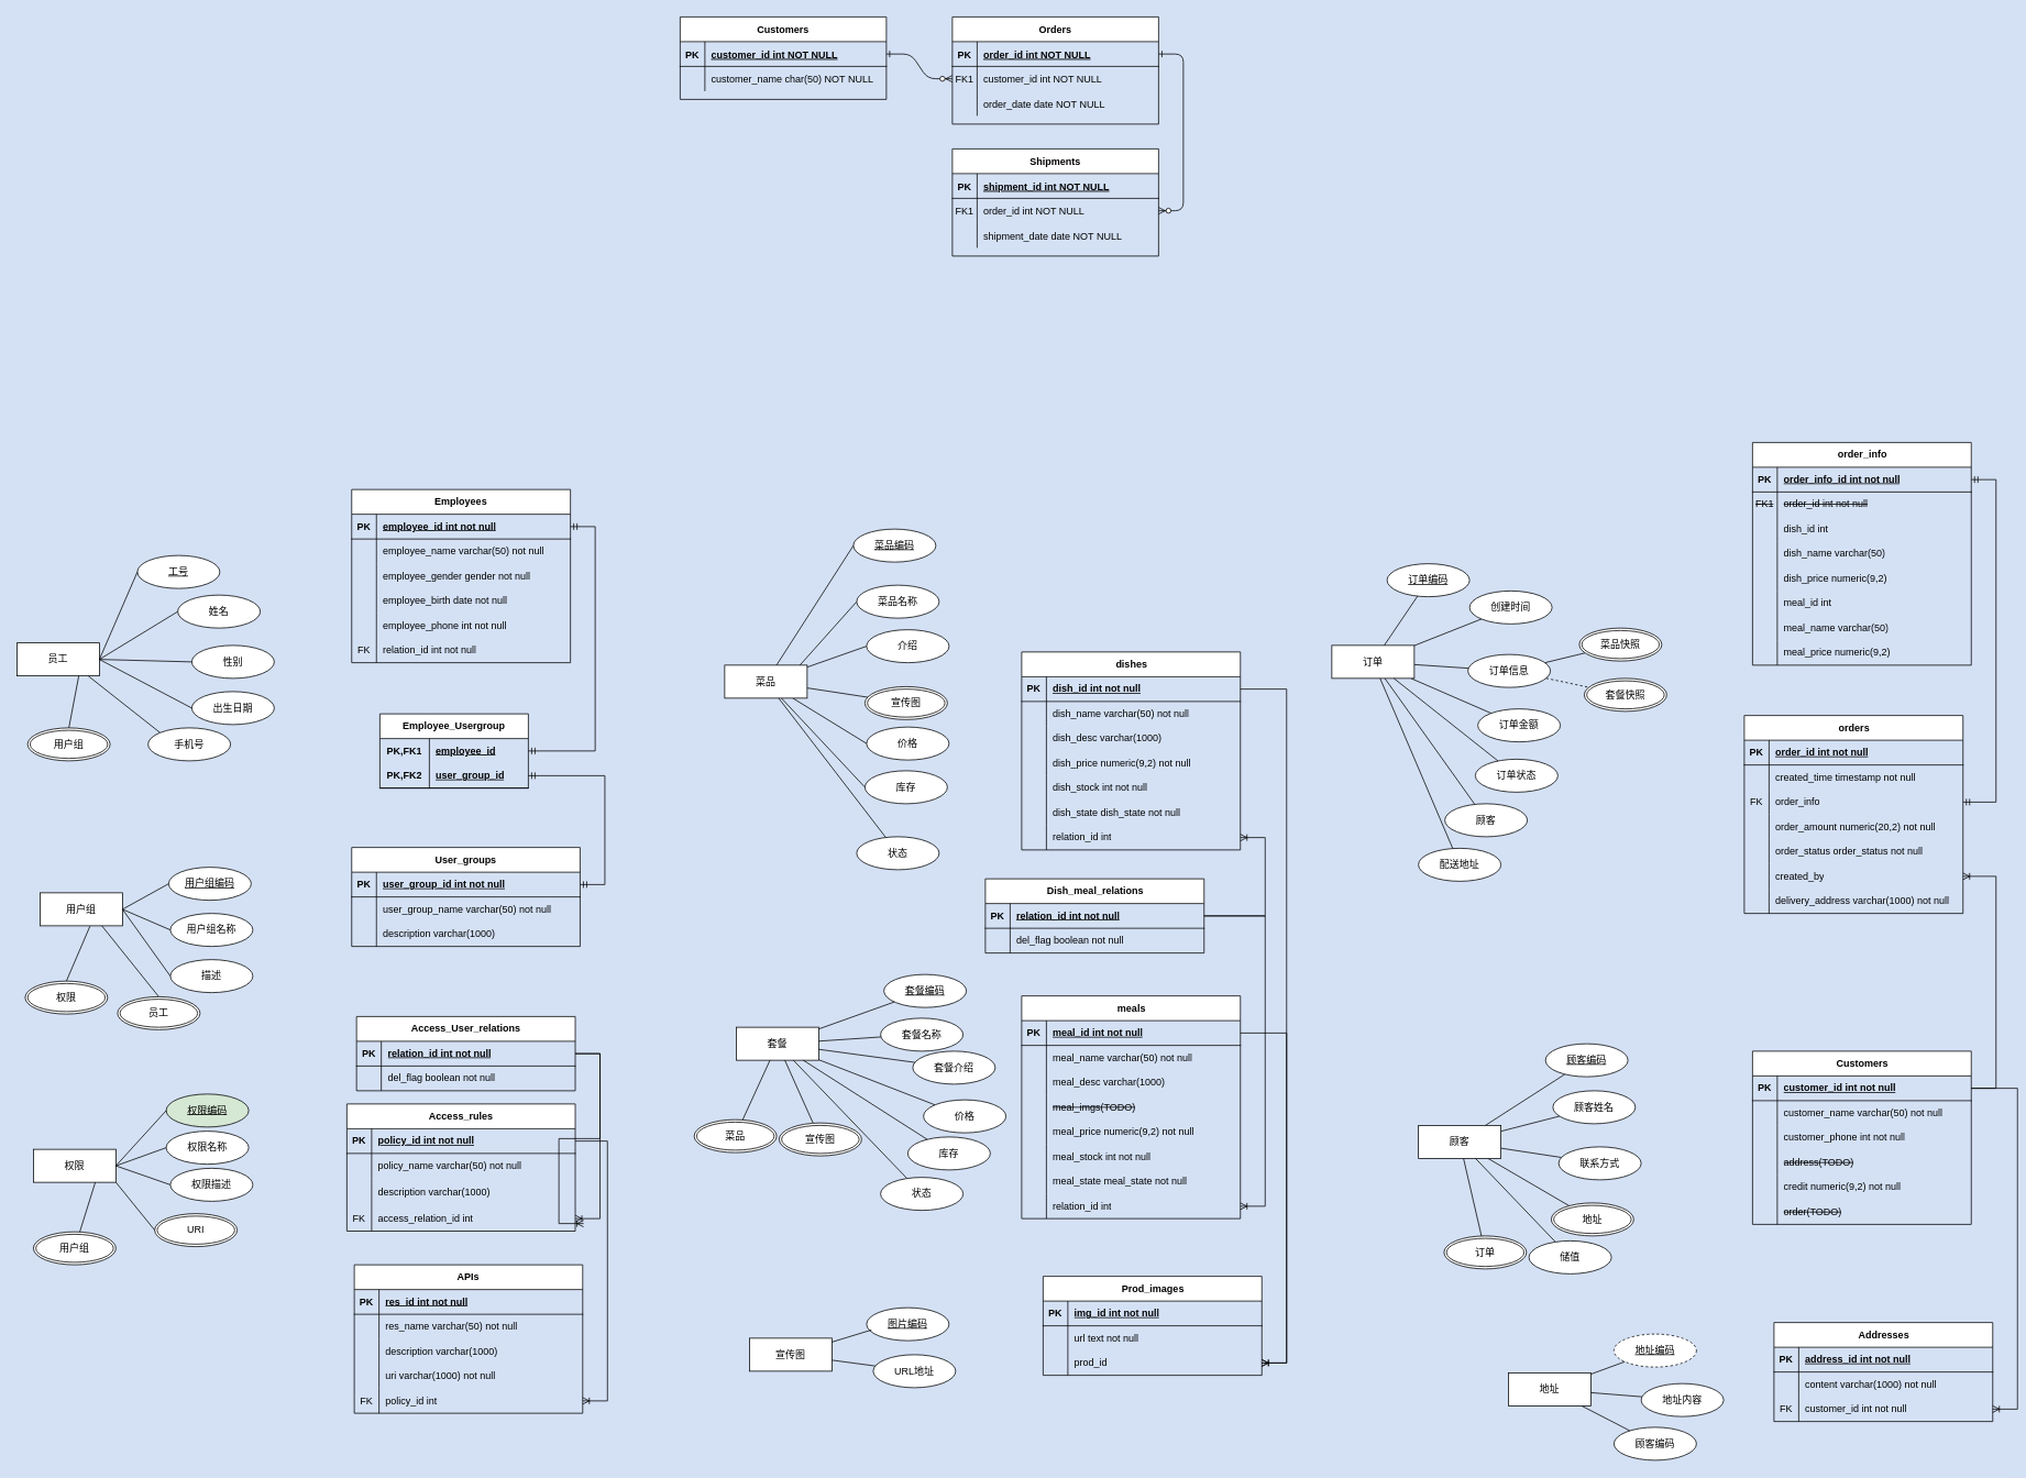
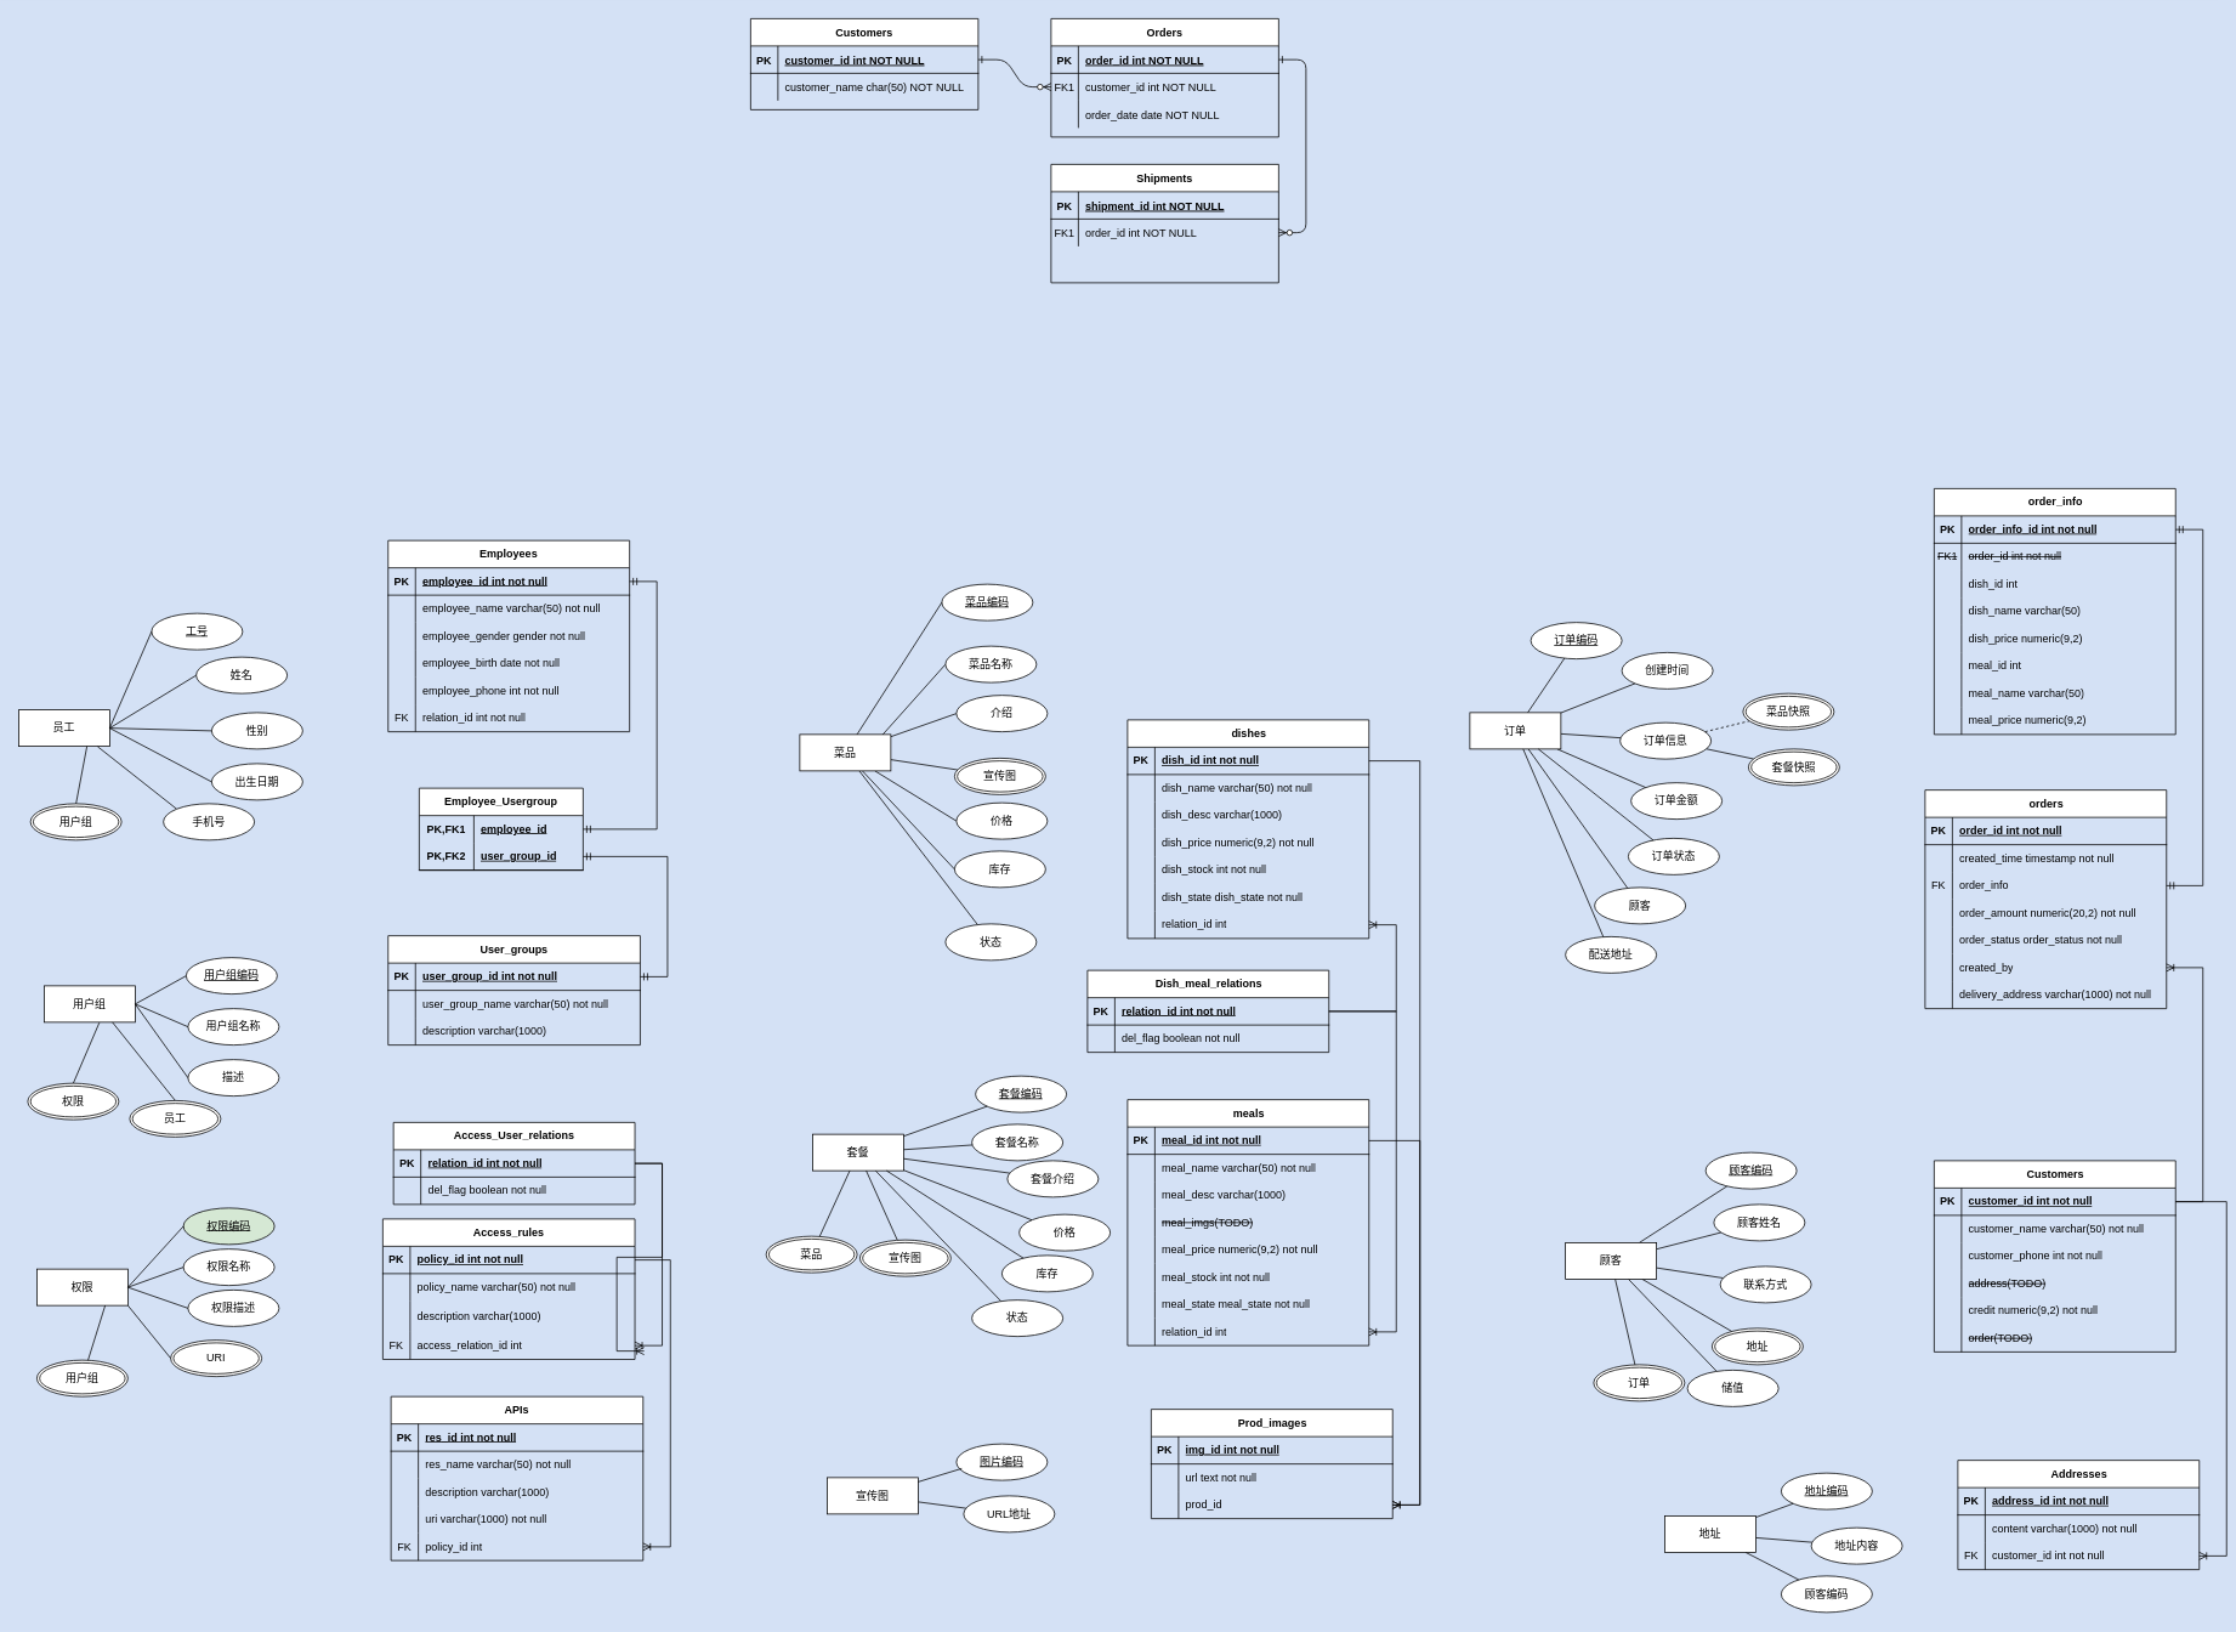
- <mxCell id="23" value="shipment_date date NOT NULL" style="shape=partialRectangle;overflow=hidden;connectable=0;fillColor=none;top=0;left=0;bottom=0;right=0;align=left;spacingLeft=6;" parent="21" vertex="1"><mxGeometry x="30" width="220" height="30" as="geometry"><mxRectangle width="220" height="30" as="alternateBounds" /></mxGeometry></mxCell>
- <mxCell id="92" style="rounded=0;orthogonalLoop=1;jettySize=auto;html=1;strokeColor=default;align=center;verticalAlign=middle;fontFamily=Helvetica;fontSize=11;fontColor=default;labelBackgroundColor=default;endArrow=none;" parent="1" source="94" target="263" edge="1"><mxGeometry relative="1" as="geometry" /></mxCell>
+ <mxCell id="92" style="rounded=0;orthogonalLoop=1;jettySize=auto;html=1;strokeColor=default;align=center;verticalAlign=middle;fontFamily=Helvetica;fontSize=11;fontColor=default;labelBackgroundColor=default;endArrow=none;dashed=1;" parent="1" source="94" target="263" edge="1"><mxGeometry relative="1" as="geometry" /></mxCell>
- <mxCell id="93" style="rounded=0;orthogonalLoop=1;jettySize=auto;html=1;strokeColor=default;align=center;verticalAlign=middle;fontFamily=Helvetica;fontSize=11;fontColor=default;labelBackgroundColor=default;endArrow=none;dashed=1;" parent="1" source="94" target="264" edge="1"><mxGeometry relative="1" as="geometry" /></mxCell>
+ <mxCell id="93" style="rounded=0;orthogonalLoop=1;jettySize=auto;html=1;strokeColor=default;align=center;verticalAlign=middle;fontFamily=Helvetica;fontSize=11;fontColor=default;labelBackgroundColor=default;endArrow=none;" parent="1" source="94" target="264" edge="1"><mxGeometry relative="1" as="geometry" /></mxCell>
- <mxCell id="122" value="地址编码" style="ellipse;whiteSpace=wrap;html=1;align=center;fontStyle=4;dashed=1;" parent="1" vertex="1"><mxGeometry x="1956" y="1617" width="100" height="40" as="geometry" /></mxCell>
+ <mxCell id="122" value="地址编码" style="ellipse;whiteSpace=wrap;html=1;align=center;fontStyle=4" parent="1" vertex="1"><mxGeometry x="1956" y="1617" width="100" height="40" as="geometry" /></mxCell>
